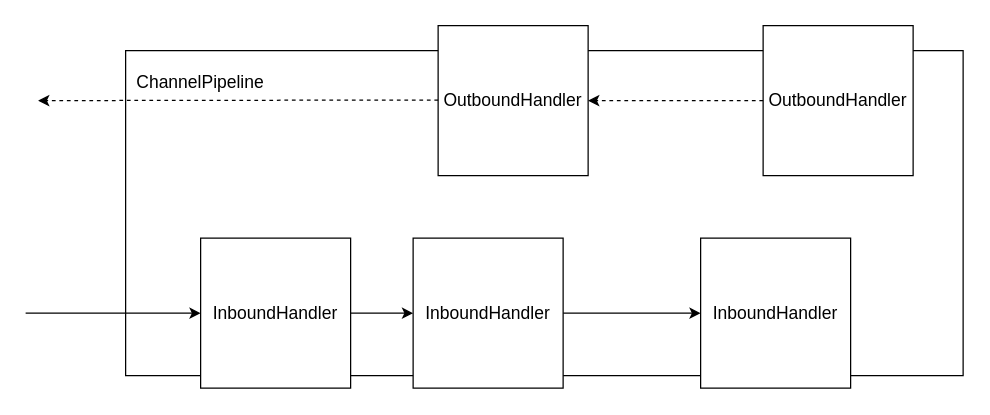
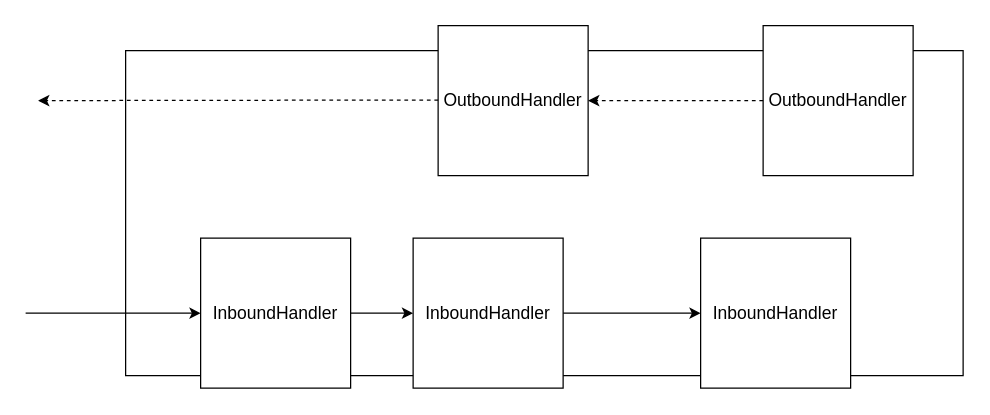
- <mxCell id="13" value="ChannelPipeline" style="text;html=1;align=center;verticalAlign=middle;whiteSpace=wrap;rounded=0;fontSize=14;" vertex="1" parent="1"><mxGeometry x="110" y="50" width="100" height="30" as="geometry" /></mxCell>
